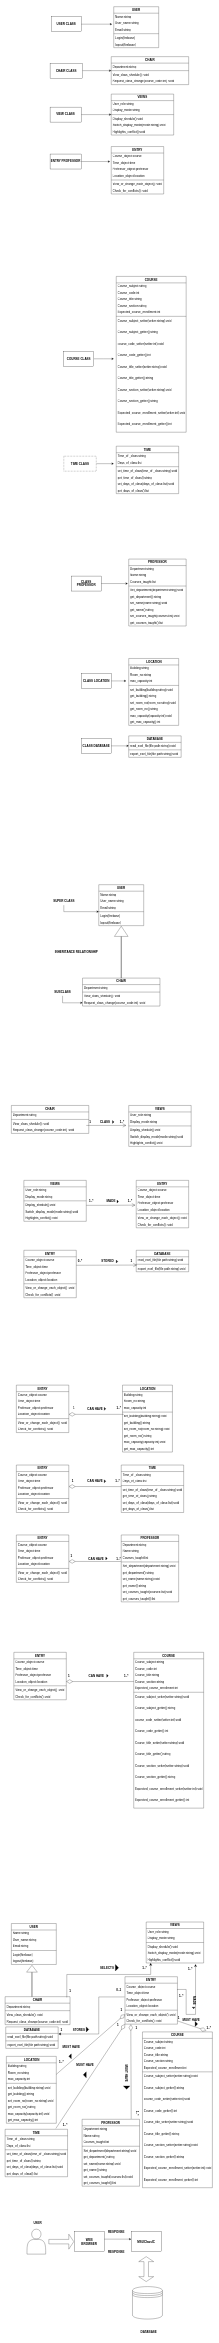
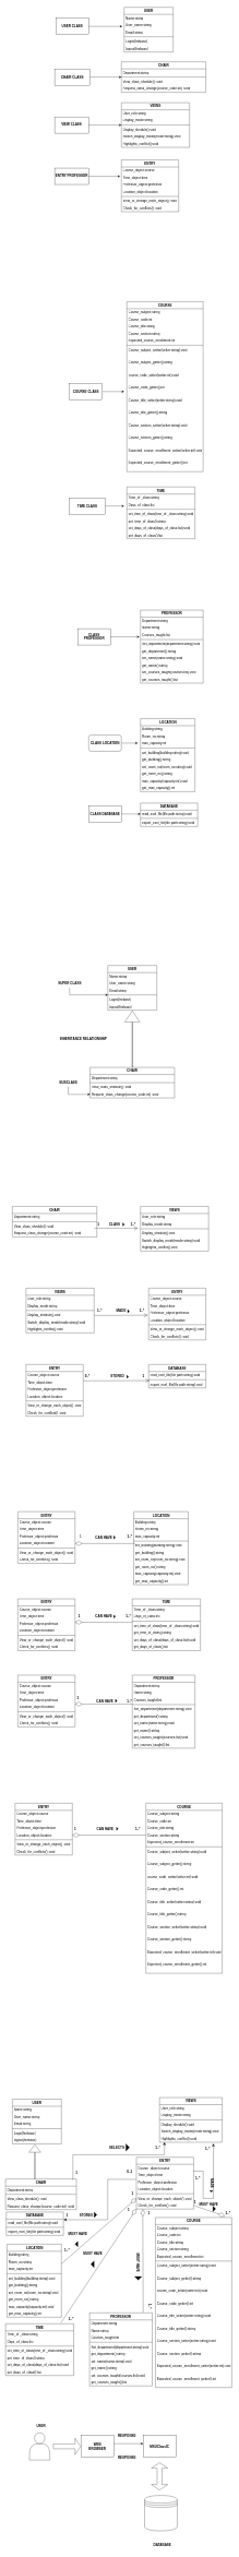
- <mxCell id="67" value="&lt;b&gt;TIME CLASS&lt;/b&gt;" style="whiteSpace=wrap;html=1;dashed=1;" parent="1" vertex="1"><mxGeometry x="255" y="1820" width="130" height="60" as="geometry" /></mxCell>
+ <mxCell id="67" value="&lt;b&gt;TIME CLASS&lt;/b&gt;" style="whiteSpace=wrap;html=1;" parent="1" vertex="1"><mxGeometry x="255" y="1820" width="130" height="60" as="geometry" /></mxCell>
- <mxCell id="93" value="&lt;b&gt;CLASS LOCATION&lt;/b&gt;" style="whiteSpace=wrap;html=1;" parent="1" vertex="1"><mxGeometry x="325" y="2690" width="120" height="60" as="geometry" /></mxCell>
+ <mxCell id="93" value="&lt;b&gt;CLASS LOCATION&lt;/b&gt;" style="whiteSpace=wrap;html=1;rounded=1;" parent="1" vertex="1"><mxGeometry x="325" y="2690" width="120" height="60" as="geometry" /></mxCell>
